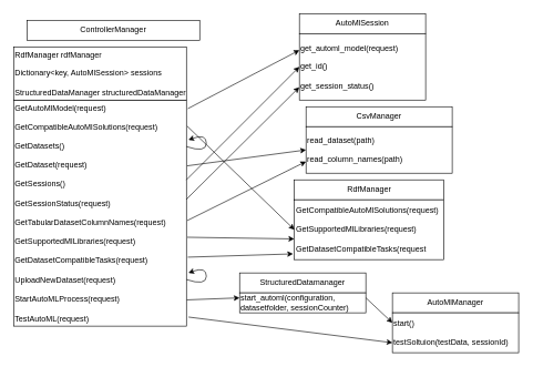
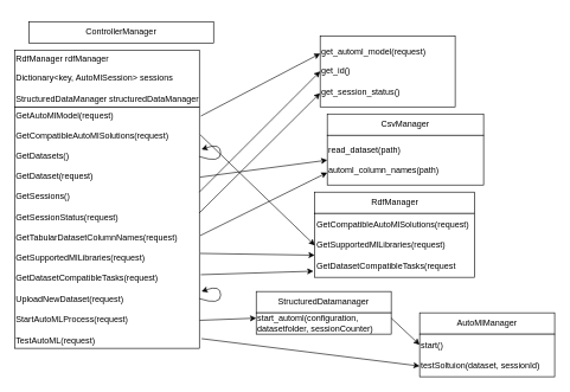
- <mxCell id="12" value="AutoMlSession" style="rounded=0;whiteSpace=wrap;html=1;" parent="1" vertex="1"><mxGeometry x="450" y="20" width="190" height="30" as="geometry" /></mxCell>
- <mxCell id="5" value="&lt;div&gt;read_dataset(path)&lt;/div&gt;&lt;div&gt;&lt;br&gt;&lt;/div&gt;&lt;div&gt;read_column_names(path)&lt;br&gt;&lt;/div&gt;" style="rounded=0;whiteSpace=wrap;html=1;align=left;" parent="1" vertex="1"><mxGeometry x="460" y="190" width="220" height="70" as="geometry" /></mxCell>
+ <mxCell id="5" value="&lt;div&gt;read_dataset(path)&lt;/div&gt;&lt;div&gt;&lt;br&gt;&lt;/div&gt;&lt;div&gt;automl_column_names(path)&lt;br&gt;&lt;/div&gt;" style="rounded=0;whiteSpace=wrap;html=1;align=left;" parent="1" vertex="1"><mxGeometry x="460" y="190" width="220" height="70" as="geometry" /></mxCell>
- <mxCell id="11" value="&lt;div&gt;start()&lt;/div&gt;&lt;div&gt;&lt;br&gt;&lt;/div&gt;&lt;div&gt;testSoltuion(testData, sessionId)&lt;br&gt;&lt;/div&gt;" style="rounded=0;whiteSpace=wrap;html=1;align=left;" parent="1" vertex="1"><mxGeometry x="590" y="470" width="190" height="60" as="geometry" /></mxCell>
+ <mxCell id="11" value="&lt;div&gt;start()&lt;/div&gt;&lt;div&gt;&lt;br&gt;&lt;/div&gt;&lt;div&gt;testSoltuion(dataset, sessionId)&lt;br&gt;&lt;/div&gt;" style="rounded=0;whiteSpace=wrap;html=1;align=left;" parent="1" vertex="1"><mxGeometry x="590" y="470" width="190" height="60" as="geometry" /></mxCell>
